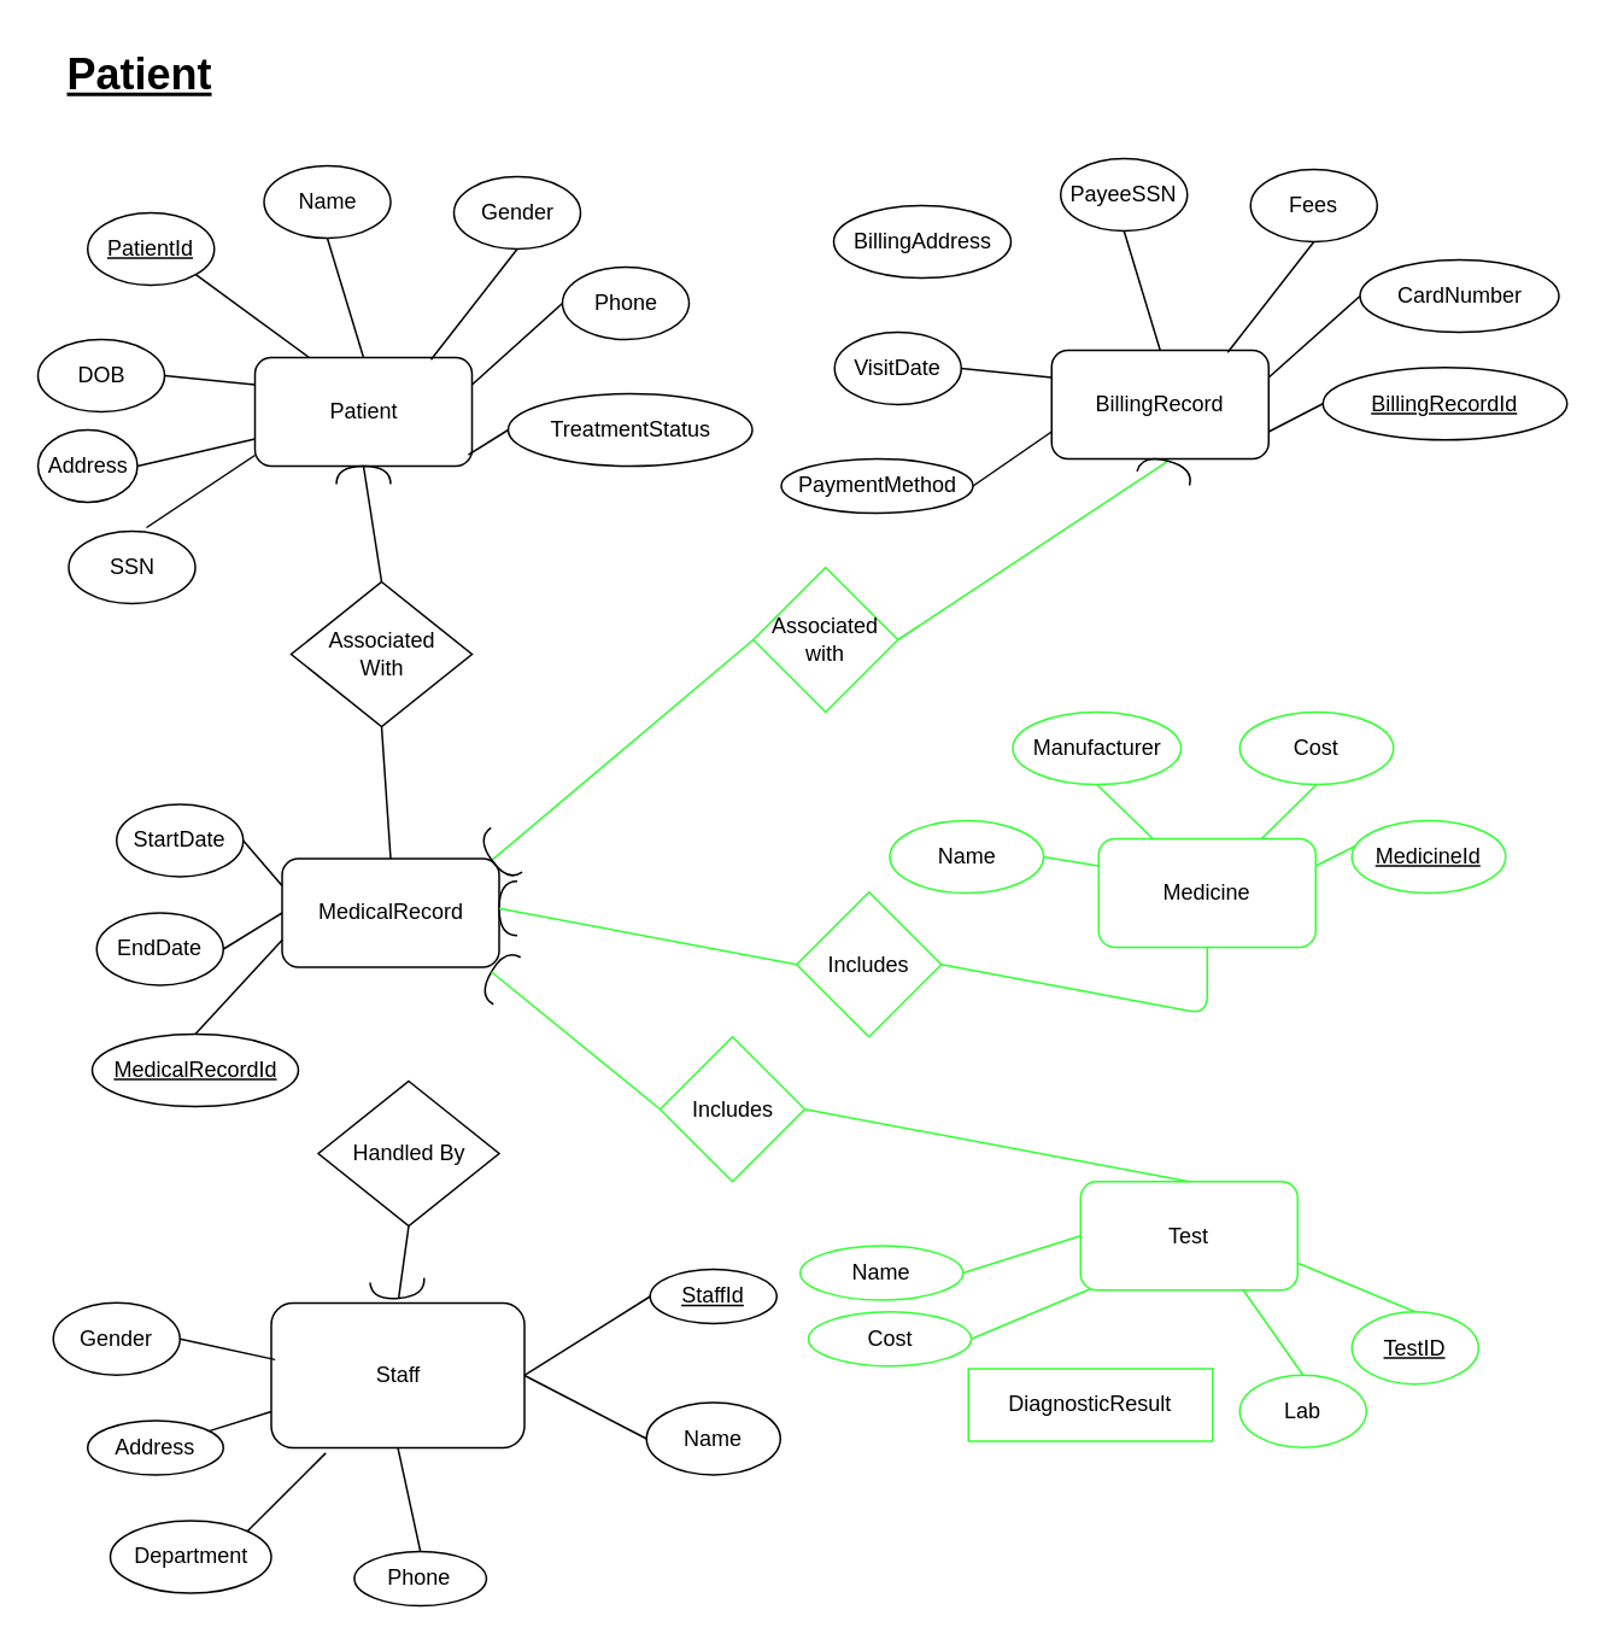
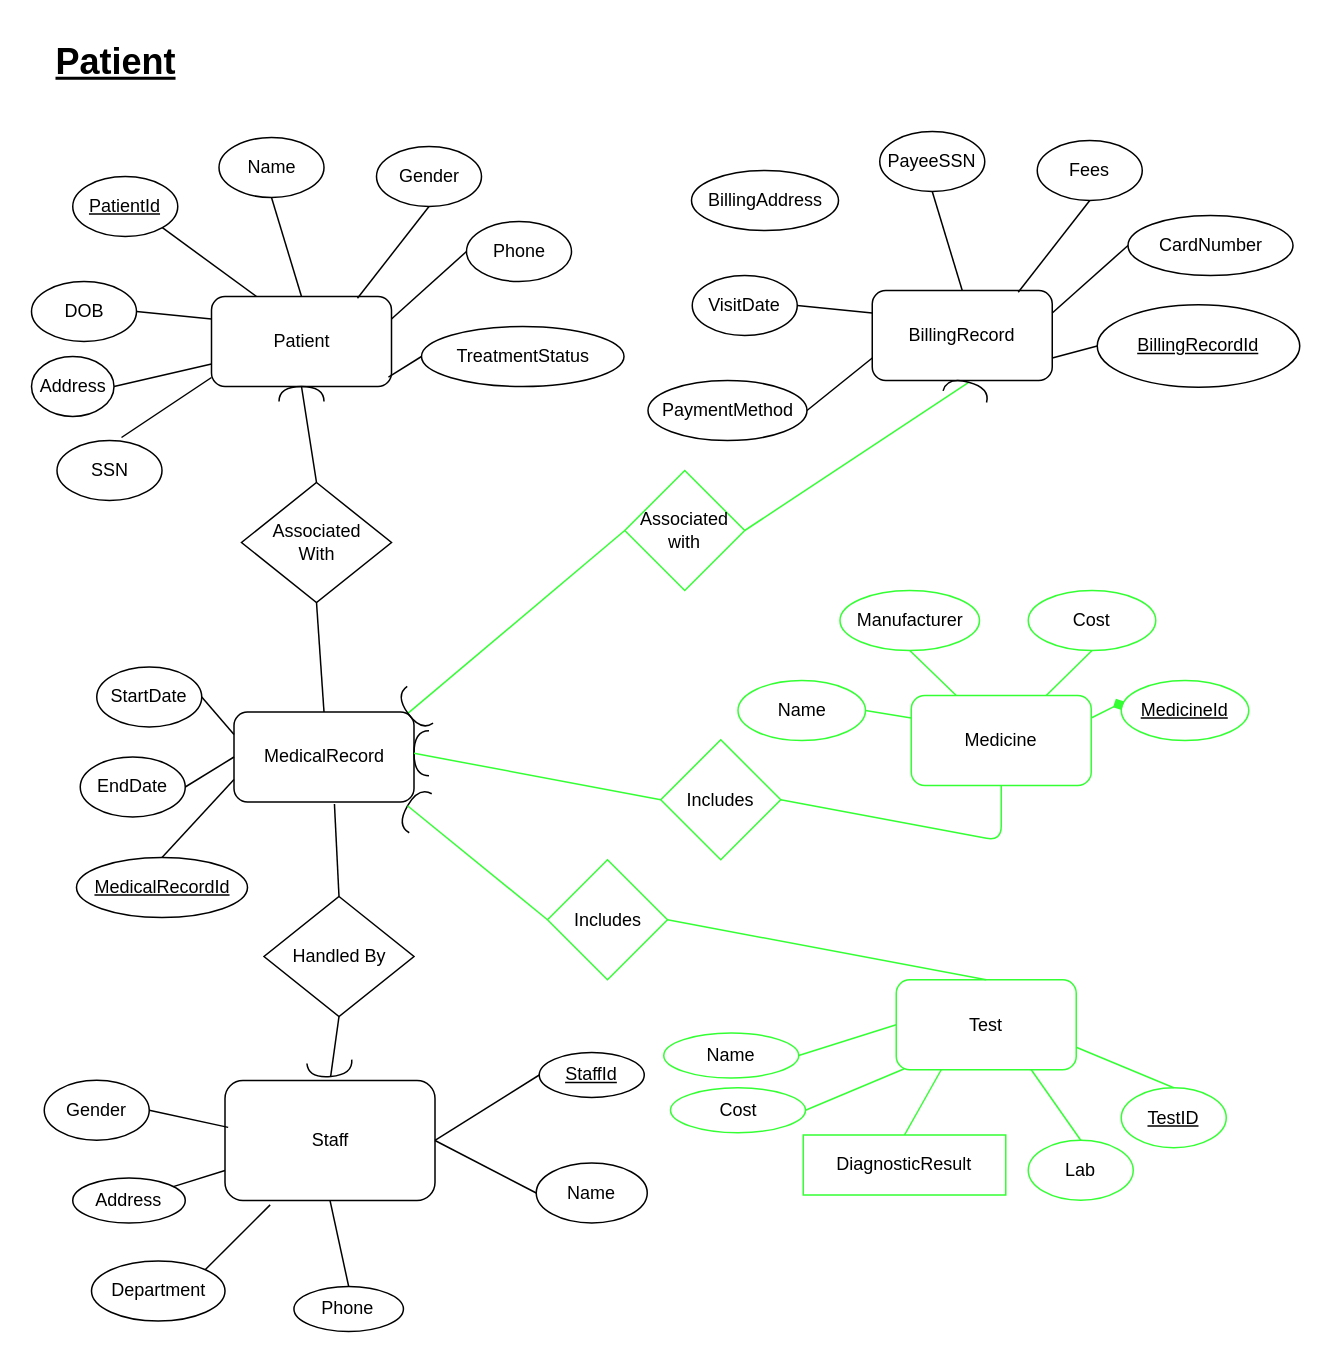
- <mxCell id="60" value="&lt;u&gt;BillingRecordId&lt;/u&gt;" style="ellipse;whiteSpace=wrap;html=1;rounded=1;" parent="1" vertex="1"><mxGeometry x="731" y="202.5" width="135" height="40" as="geometry" /></mxCell>
+ <mxCell id="60" value="&lt;u&gt;BillingRecordId&lt;/u&gt;" style="ellipse;whiteSpace=wrap;html=1;rounded=1;" parent="1" vertex="1"><mxGeometry x="731" y="202.5" width="135" height="55" as="geometry" /></mxCell>
- <mxCell id="53" value="PaymentMethod" style="ellipse;whiteSpace=wrap;html=1;rounded=1;" parent="1" vertex="1"><mxGeometry x="431.5" y="253" width="106" height="30" as="geometry" /></mxCell>
+ <mxCell id="53" value="PaymentMethod" style="ellipse;whiteSpace=wrap;html=1;rounded=1;" parent="1" vertex="1"><mxGeometry x="431.5" y="253" width="106" height="40" as="geometry" /></mxCell>
- <mxCell id="73" value="" style="endArrow=none;html=1;entryX=0.024;entryY=0.35;entryDx=0;entryDy=0;exitX=1;exitY=0.25;exitDx=0;exitDy=0;entryPerimeter=0;strokeColor=#33FF33;" parent="1" source="70" target="72" edge="1"><mxGeometry width="50" height="50" relative="1" as="geometry"><mxPoint x="609.5" y="668" as="sourcePoint" /><mxPoint x="714.5" y="813" as="targetPoint" /></mxGeometry></mxCell>
+ <mxCell id="73" value="" style="endArrow=diamond;html=1;entryX=0.024;entryY=0.35;entryDx=0;entryDy=0;exitX=1;exitY=0.25;exitDx=0;exitDy=0;entryPerimeter=0;strokeColor=#33FF33;" parent="1" source="70" target="72" edge="1"><mxGeometry width="50" height="50" relative="1" as="geometry"><mxPoint x="609.5" y="668" as="sourcePoint" /><mxPoint x="714.5" y="813" as="targetPoint" /></mxGeometry></mxCell>
+ <mxCell id="40" value="" style="endArrow=none;html=1;exitX=0.5;exitY=0;exitDx=0;exitDy=0;entryX=0.558;entryY=1.022;entryDx=0;entryDy=0;entryPerimeter=0;" parent="1" source="38" target="3" edge="1"><mxGeometry width="50" height="50" relative="1" as="geometry"><mxPoint x="35.5" y="1148.5" as="sourcePoint" /><mxPoint x="215.5" y="668.5" as="targetPoint" /></mxGeometry></mxCell>
+ <mxCell id="75" value="" style="endArrow=none;html=1;entryX=0.5;entryY=0;entryDx=0;entryDy=0;exitX=0.25;exitY=1;exitDx=0;exitDy=0;strokeColor=#33FF33;" parent="1" source="71" target="69" edge="1"><mxGeometry width="50" height="50" relative="1" as="geometry"><mxPoint x="1001.5" y="1001" as="sourcePoint" /><mxPoint x="1032.5" y="1041" as="targetPoint" /></mxGeometry></mxCell>
